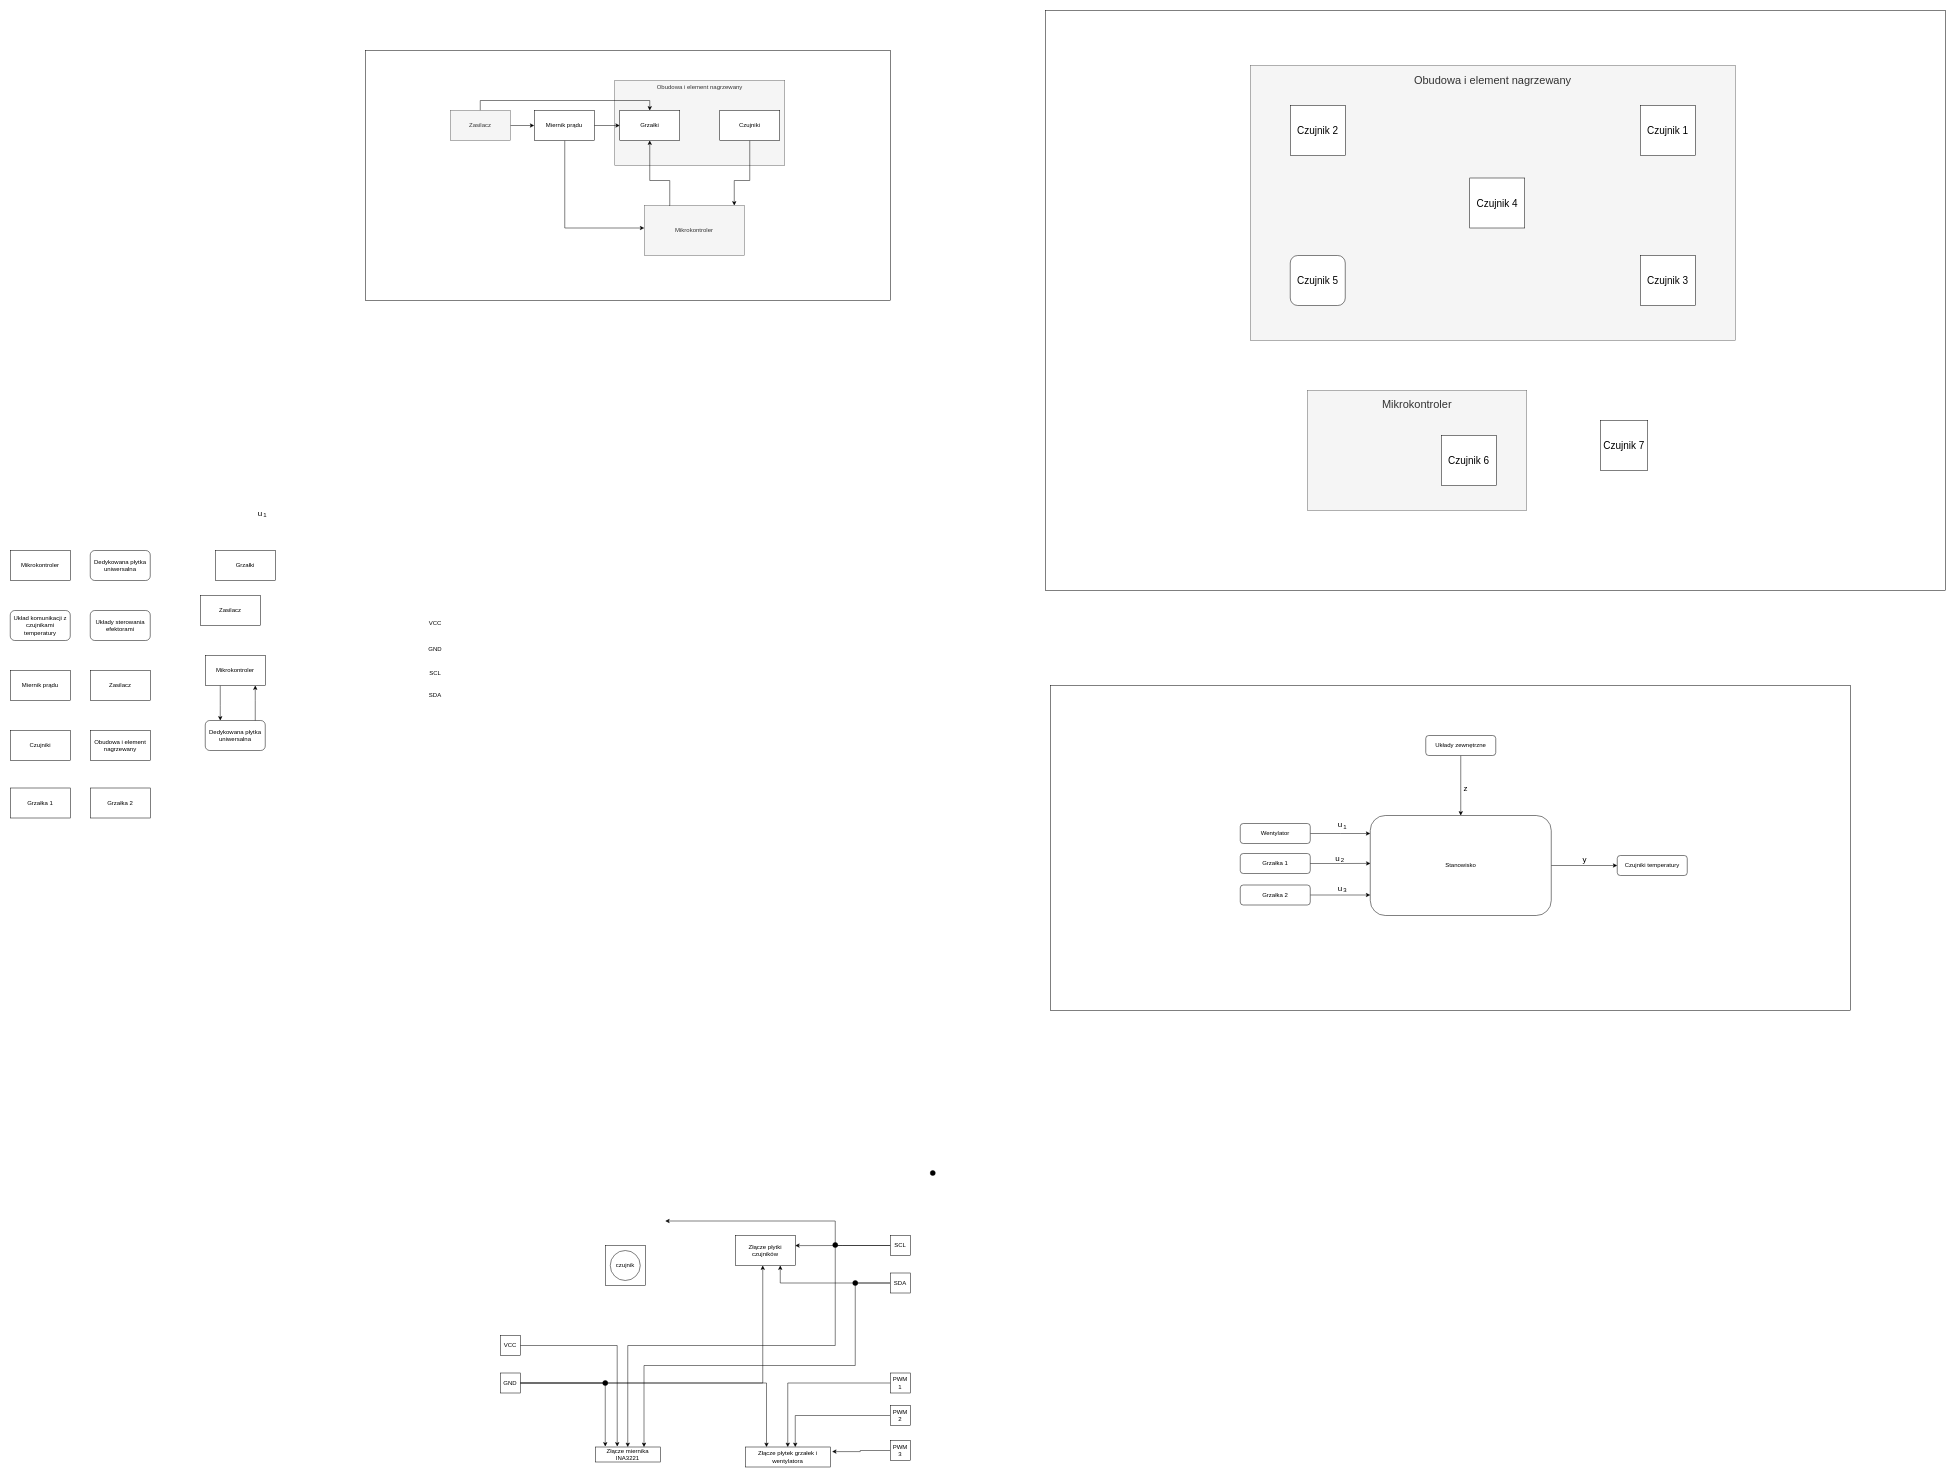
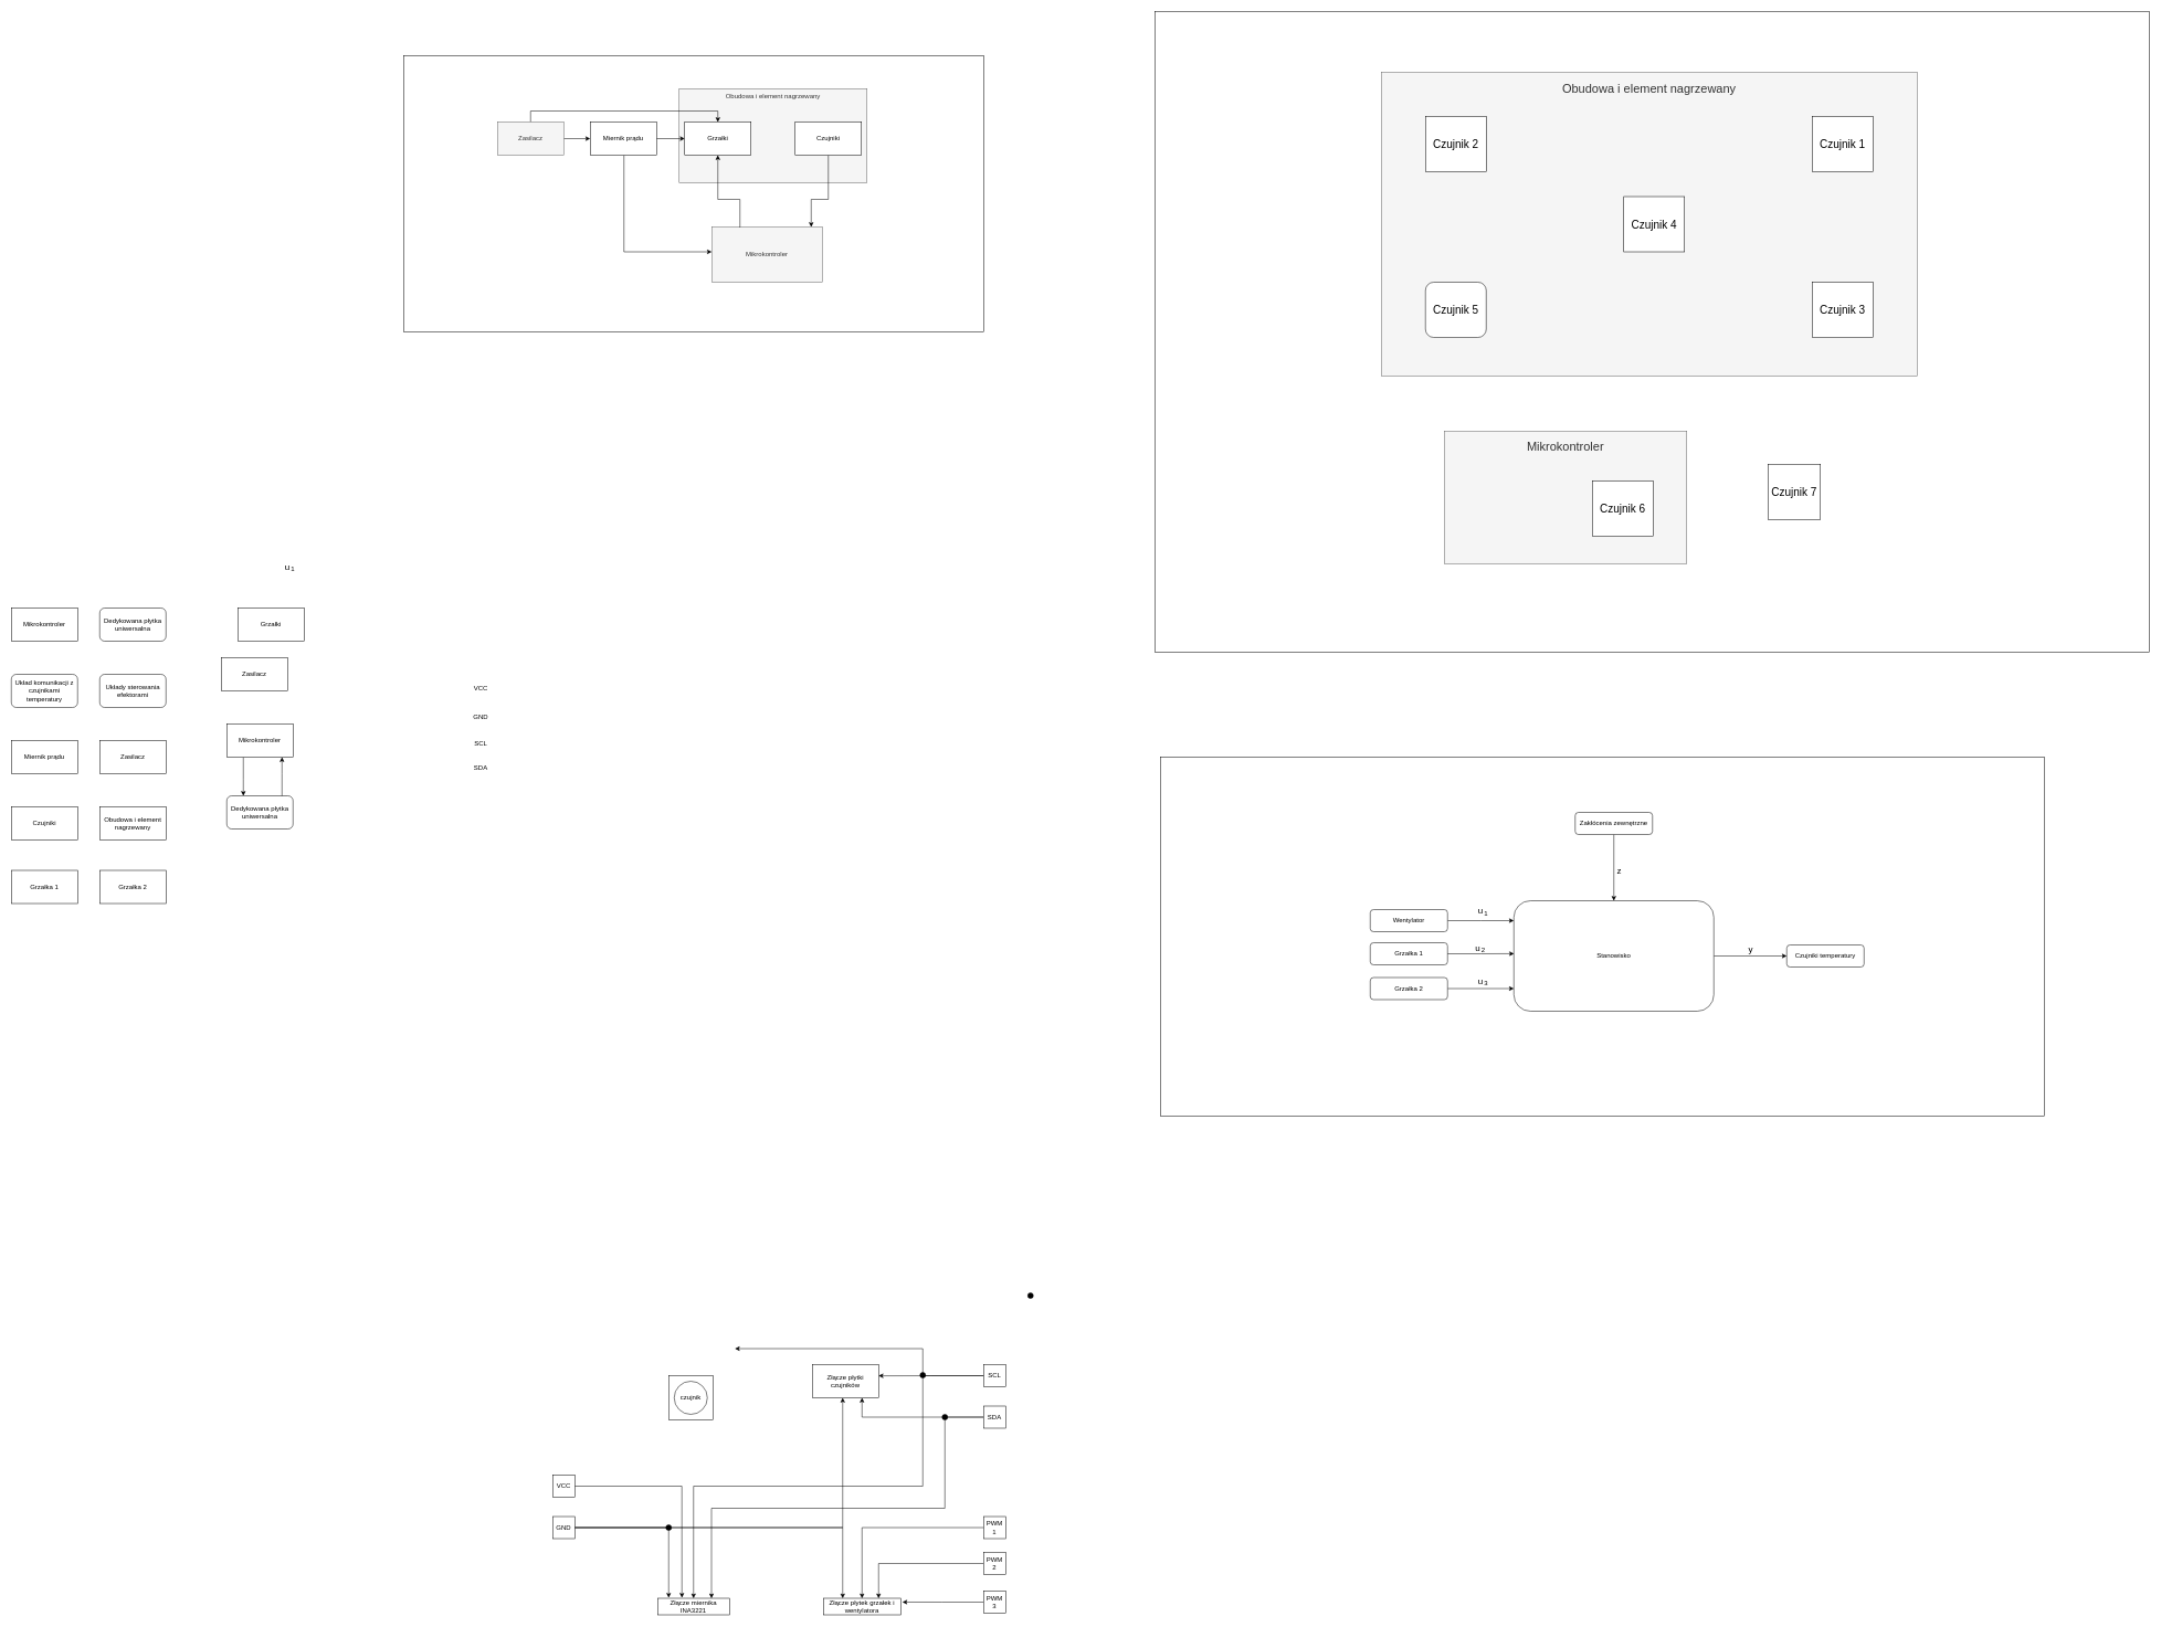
- <mxCell id="50" value="Układy zewnętrzne" style="rounded=1;whiteSpace=wrap;html=1;" parent="1" vertex="1"><mxGeometry x="2851" y="1470" width="140" height="40" as="geometry" /></mxCell>
+ <mxCell id="50" value="Zakłócenia zewnętrzne" style="rounded=1;whiteSpace=wrap;html=1;" parent="1" vertex="1"><mxGeometry x="2851" y="1470" width="140" height="40" as="geometry" /></mxCell>
- <mxCell id="71" value="Złącze płytek grzałek i wentylatora" style="rounded=0;whiteSpace=wrap;html=1;" vertex="1" parent="1"><mxGeometry x="1490" y="2893" width="170" height="40" as="geometry" /></mxCell>
+ <mxCell id="71" value="Złącze płytek grzałek i wentylatora" style="rounded=0;whiteSpace=wrap;html=1;" vertex="1" parent="1"><mxGeometry x="1490" y="2893" width="140" height="30" as="geometry" /></mxCell>
